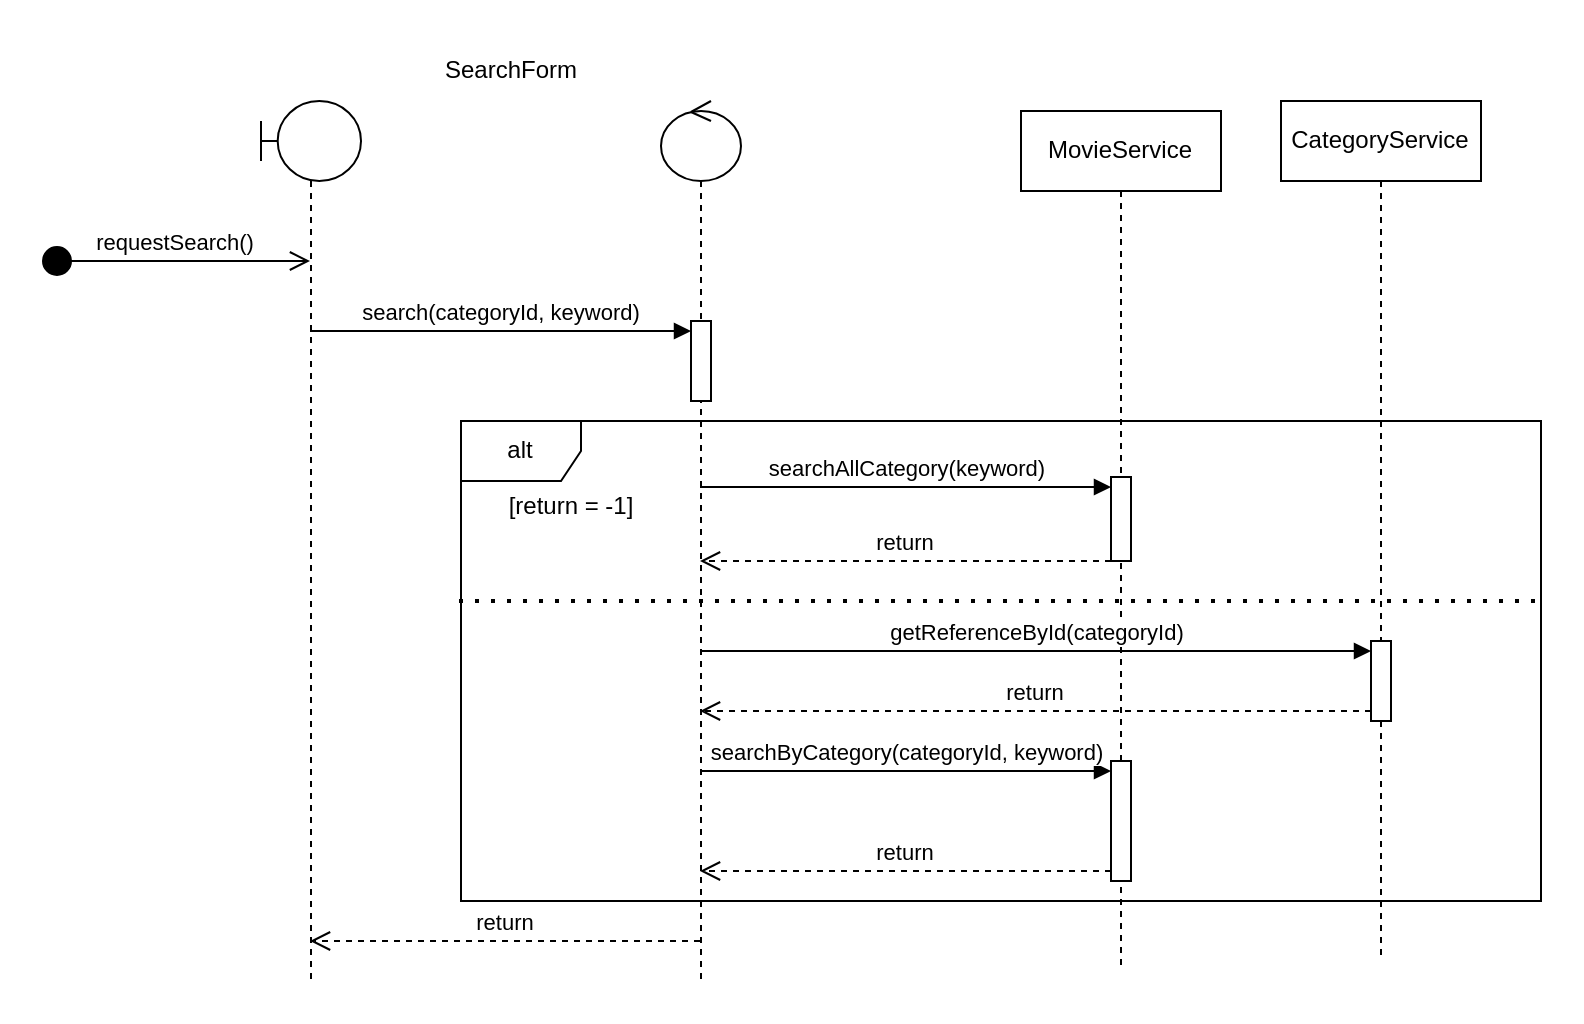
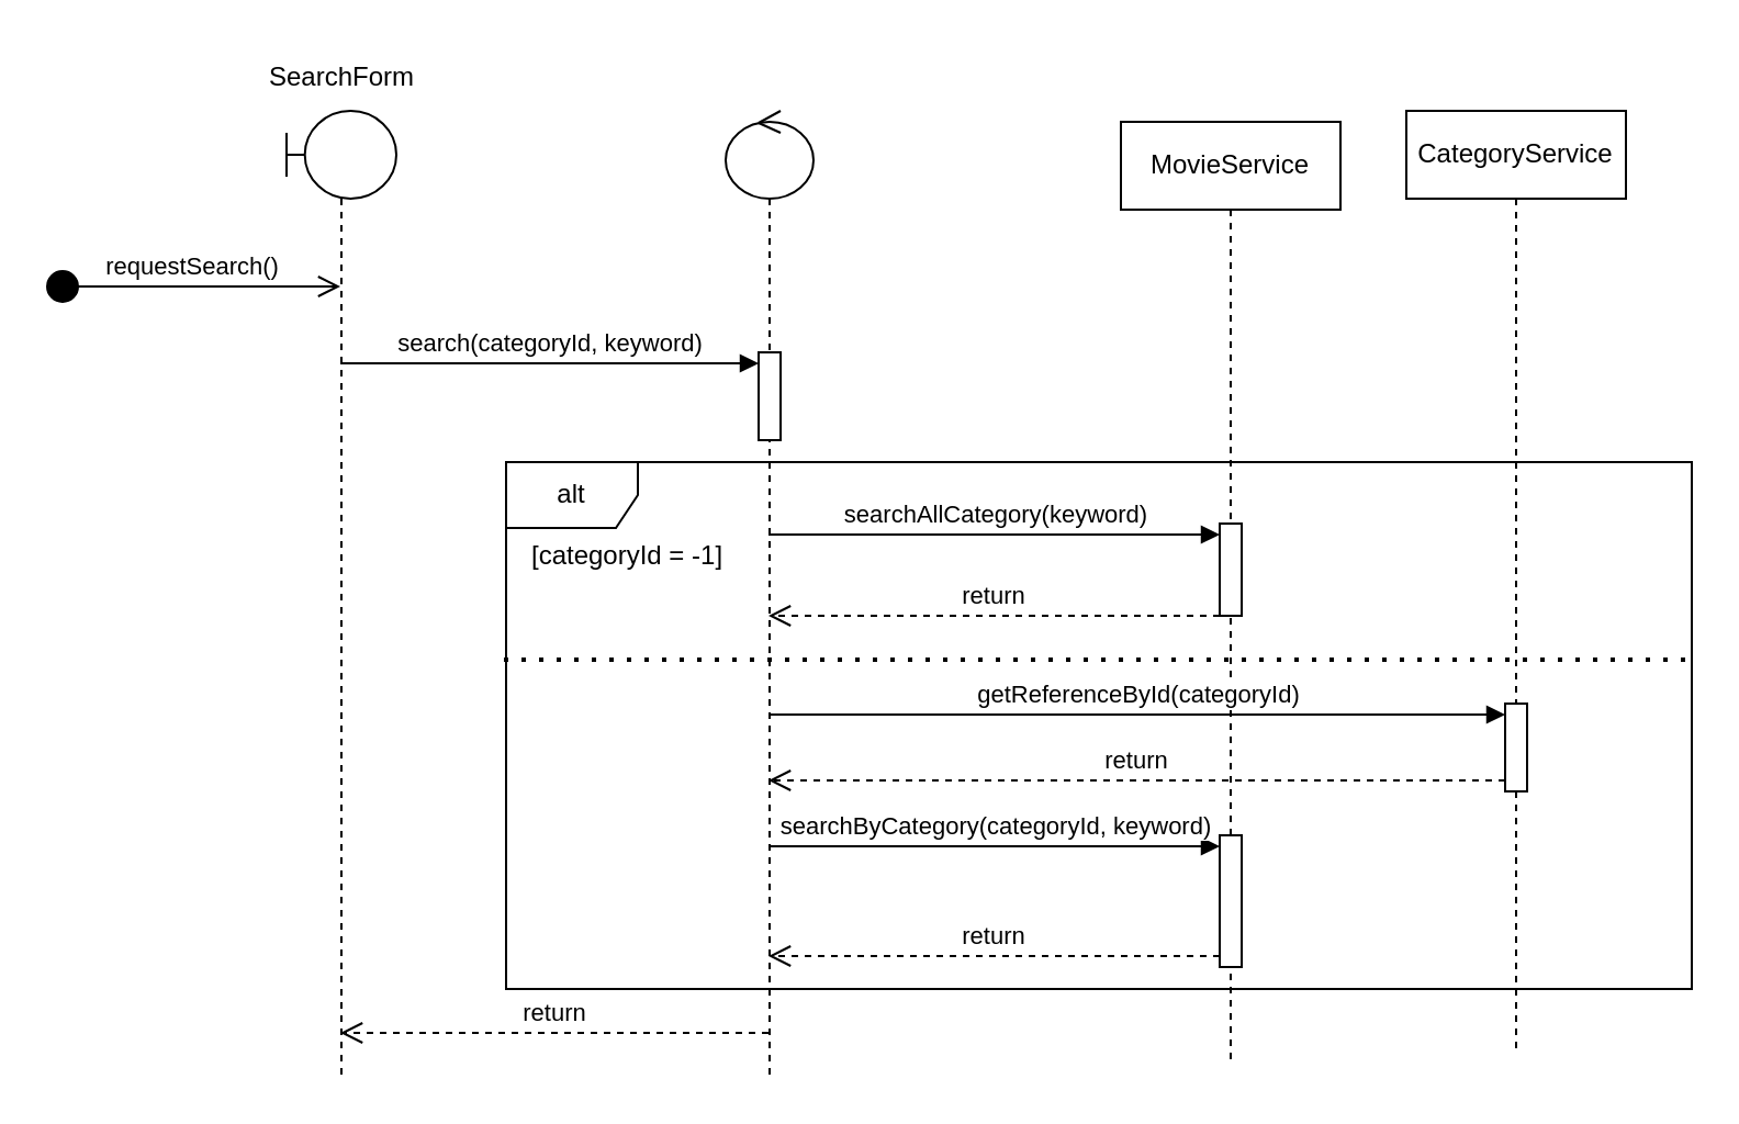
- <mxCell id="3" value="SearchForm" style="text;html=1;align=center;verticalAlign=middle;resizable=0;points=[];autosize=1;strokeColor=none;fillColor=none;" vertex="1" parent="1"><mxGeometry x="210" y="20" width="90" height="30" as="geometry" /></mxCell>
+ <mxCell id="3" value="SearchForm" style="text;html=1;align=center;verticalAlign=middle;resizable=0;points=[];autosize=1;strokeColor=none;fillColor=none;" vertex="1" parent="1"><mxGeometry x="110" y="20" width="90" height="30" as="geometry" /></mxCell>
- <mxCell id="11" value="[return = -1]" style="text;html=1;align=center;verticalAlign=middle;resizable=0;points=[];autosize=1;strokeColor=none;fillColor=none;" vertex="1" parent="1"><mxGeometry x="230" y="238" width="110" height="30" as="geometry" /></mxCell>
+ <mxCell id="11" value="[categoryId = -1]" style="text;html=1;align=center;verticalAlign=middle;resizable=0;points=[];autosize=1;strokeColor=none;fillColor=none;" vertex="1" parent="1"><mxGeometry x="230" y="238" width="110" height="30" as="geometry" /></mxCell>
